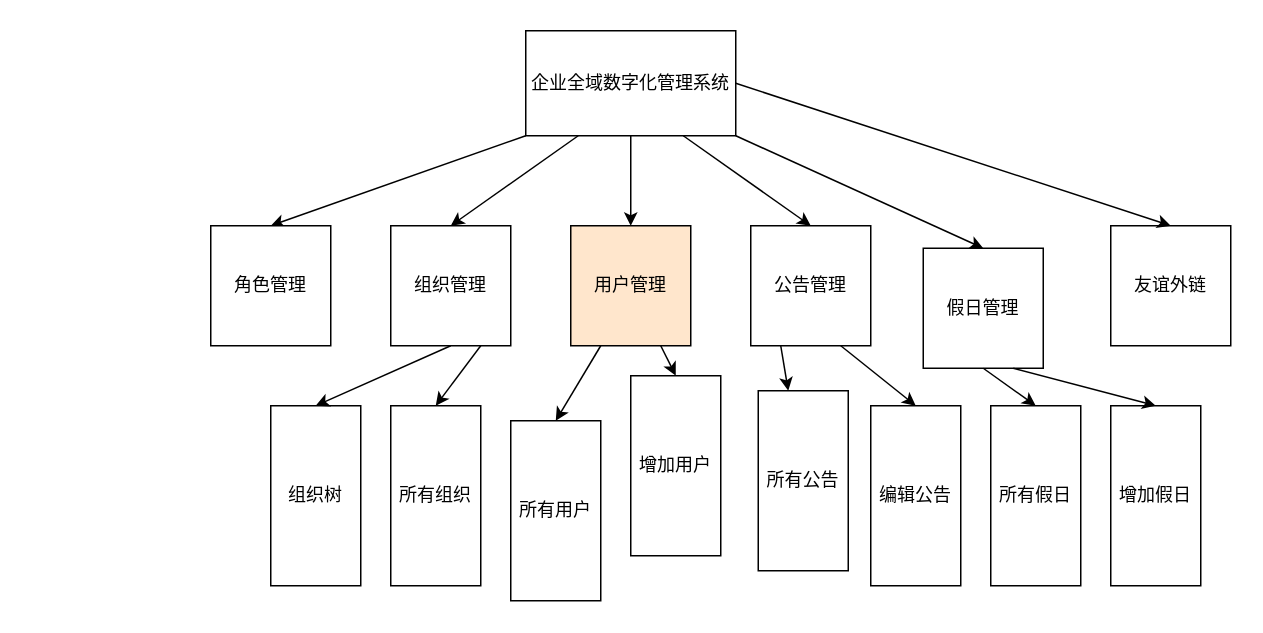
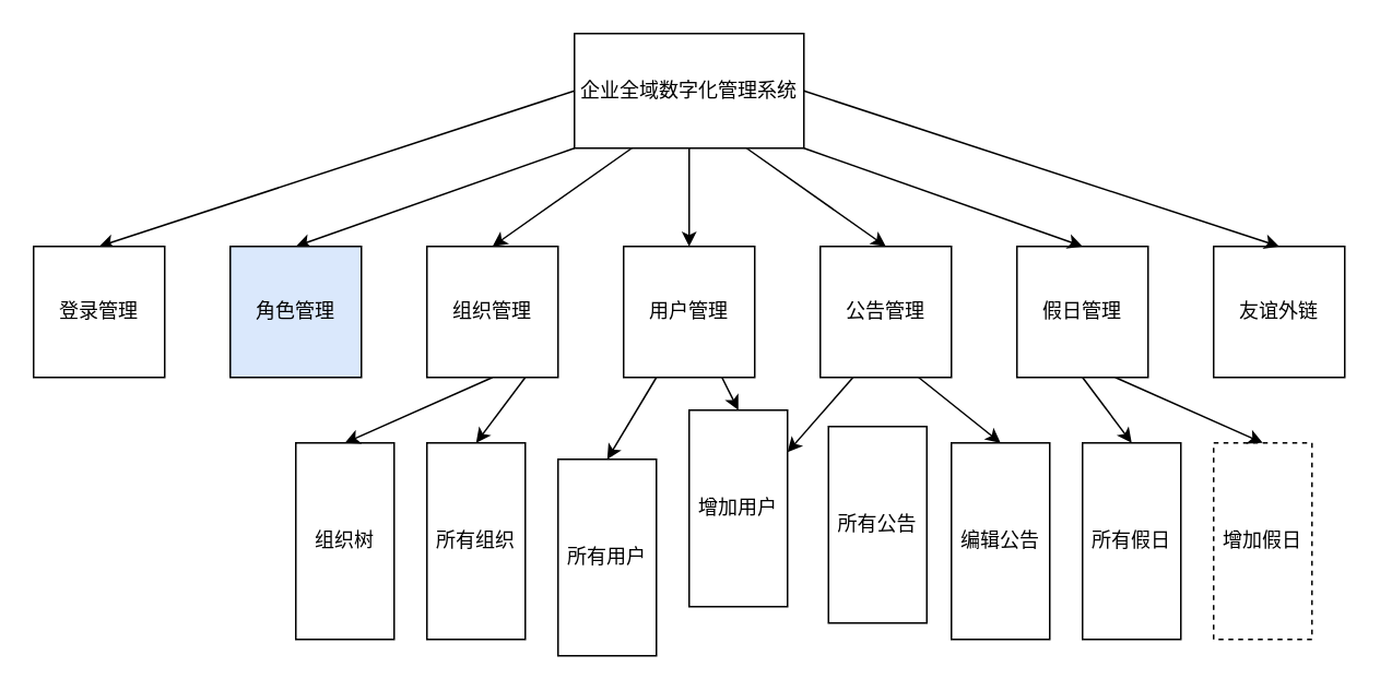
+ <mxCell id="5" style="edgeStyle=none;html=1;exitX=0;exitY=0.5;exitDx=0;exitDy=0;entryX=0.5;entryY=0;entryDx=0;entryDy=0;strokeColor=#000000;" parent="1" source="9" target="10" edge="1"><mxGeometry relative="1" as="geometry" /></mxCell>
+ <mxCell id="10" value="登录管理" style="whiteSpace=wrap;html=1;aspect=fixed;fillColor=#FFFFFF;strokeColor=#000000;fontColor=#000000;" parent="1" vertex="1"><mxGeometry x="20" y="150" width="80" height="80" as="geometry" /></mxCell>
- <mxCell id="11" value="角色管理" style="whiteSpace=wrap;html=1;aspect=fixed;fillColor=#FFFFFF;strokeColor=#000000;fontColor=#000000;" parent="1" vertex="1"><mxGeometry x="140" y="150" width="80" height="80" as="geometry" /></mxCell>
+ <mxCell id="11" value="角色管理" style="whiteSpace=wrap;html=1;aspect=fixed;fillColor=#dae8fc;strokeColor=#000000;fontColor=#000000;" parent="1" vertex="1"><mxGeometry x="140" y="150" width="80" height="80" as="geometry" /></mxCell>
- <mxCell id="17" value="用户管理" style="whiteSpace=wrap;html=1;aspect=fixed;fillColor=#ffe6cc;strokeColor=#000000;fontColor=#000000;" parent="1" vertex="1"><mxGeometry x="380" y="150" width="80" height="80" as="geometry" /></mxCell>
+ <mxCell id="17" value="用户管理" style="whiteSpace=wrap;html=1;aspect=fixed;fillColor=#FFFFFF;strokeColor=#000000;fontColor=#000000;" parent="1" vertex="1"><mxGeometry x="380" y="150" width="80" height="80" as="geometry" /></mxCell>
- <mxCell id="23" value="假日管理" style="whiteSpace=wrap;html=1;aspect=fixed;fillColor=none;strokeColor=#000000;fontColor=#000000;" parent="1" vertex="1"><mxGeometry x="615" y="165" width="80" height="80" as="geometry" /></mxCell>
+ <mxCell id="23" value="假日管理" style="whiteSpace=wrap;html=1;aspect=fixed;fillColor=none;strokeColor=#000000;fontColor=#000000;" parent="1" vertex="1"><mxGeometry x="620" y="150" width="80" height="80" as="geometry" /></mxCell>
- <mxCell id="18" style="edgeStyle=none;html=1;exitX=0.25;exitY=1;exitDx=0;exitDy=0;strokeColor=#000000;" parent="1" source="20" target="29" edge="1"><mxGeometry relative="1" as="geometry" /></mxCell>
+ <mxCell id="18" style="edgeStyle=none;html=1;exitX=0.25;exitY=1;exitDx=0;exitDy=0;strokeColor=#000000;" parent="1" source="20" target="28" edge="1"><mxGeometry relative="1" as="geometry" /></mxCell>
- <mxCell id="31" value="增加假日" style="rounded=0;whiteSpace=wrap;html=1;direction=south;fillColor=none;strokeColor=#000000;fontColor=#000000;" parent="1" vertex="1"><mxGeometry x="740" y="270" width="60" height="120" as="geometry" /></mxCell>
+ <mxCell id="31" value="增加假日" style="rounded=0;whiteSpace=wrap;html=1;direction=south;fillColor=none;strokeColor=#000000;fontColor=#000000;dashed=1;" parent="1" vertex="1"><mxGeometry x="740" y="270" width="60" height="120" as="geometry" /></mxCell>
